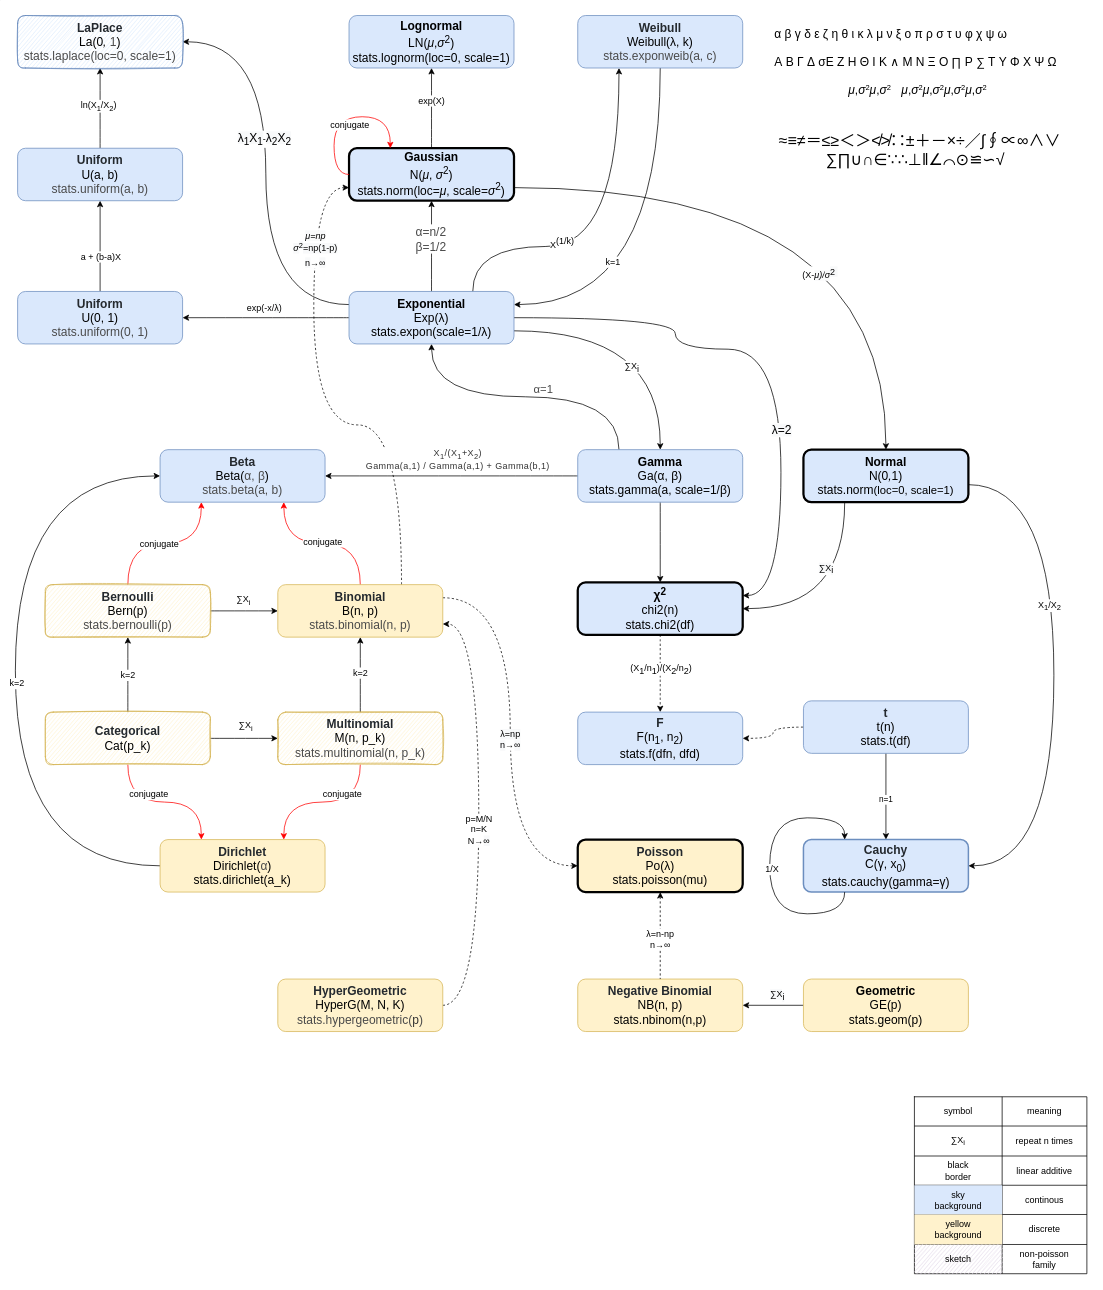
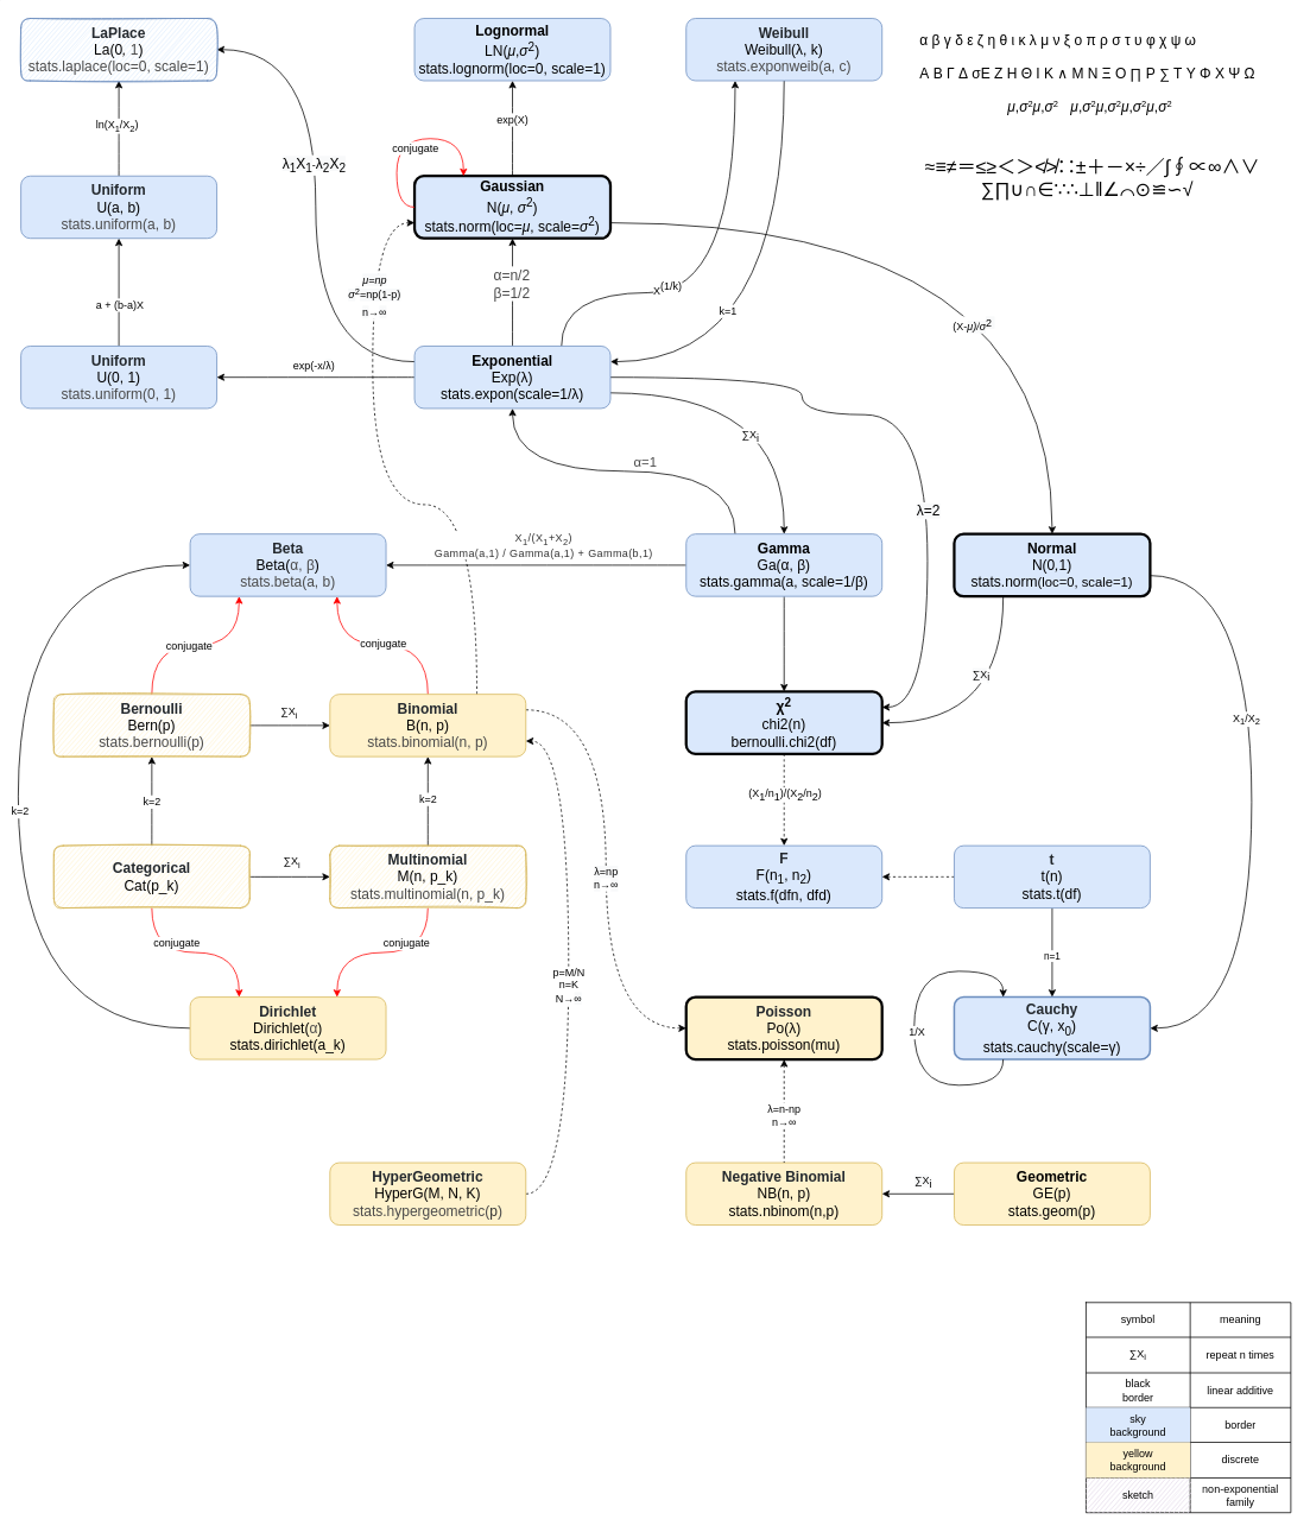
- <mxCell id="54" value="&lt;font style=&quot;font-size: 16px&quot;&gt;&lt;font style=&quot;font-size: 16px&quot;&gt;&lt;b&gt;χ&lt;sup&gt;2&lt;/sup&gt;&lt;/b&gt;&lt;br&gt;chi2(n)&lt;br&gt;&lt;/font&gt;&lt;span class=&quot;sig-prename descclassname&quot; style=&quot;box-sizing: border-box&quot;&gt;&lt;font style=&quot;font-size: 16px&quot;&gt;stats.chi2(df&lt;/font&gt;)&lt;/span&gt;&lt;/font&gt;" style="rounded=1;whiteSpace=wrap;html=1;fontFamily=Helvetica;align=center;verticalAlign=middle;fillColor=#dae8fc;strokeWidth=3;glass=0;sketch=0;" parent="1" vertex="1"><mxGeometry x="770" y="776" width="220" height="70" as="geometry" /></mxCell>
+ <mxCell id="54" value="&lt;font style=&quot;font-size: 16px&quot;&gt;&lt;font style=&quot;font-size: 16px&quot;&gt;&lt;b&gt;χ&lt;sup&gt;2&lt;/sup&gt;&lt;/b&gt;&lt;br&gt;chi2(n)&lt;br&gt;&lt;/font&gt;&lt;span class=&quot;sig-prename descclassname&quot; style=&quot;box-sizing: border-box&quot;&gt;&lt;font style=&quot;font-size: 16px&quot;&gt;bernoulli.chi2(df&lt;/font&gt;)&lt;/span&gt;&lt;/font&gt;" style="rounded=1;whiteSpace=wrap;html=1;fontFamily=Helvetica;align=center;verticalAlign=middle;fillColor=#dae8fc;strokeWidth=3;glass=0;sketch=0;" parent="1" vertex="1"><mxGeometry x="770" y="776" width="220" height="70" as="geometry" /></mxCell>
- <mxCell id="100" value="&lt;font style=&quot;font-size: 16px&quot;&gt;&lt;span style=&quot;box-sizing: border-box ; font-weight: 600 ; color: rgb(36 , 41 , 46)&quot;&gt;t&lt;/span&gt;&lt;br&gt;t(n)&lt;br&gt;&lt;span class=&quot;sig-prename descclassname&quot; style=&quot;box-sizing: border-box&quot;&gt;stats.t&lt;/span&gt;&lt;span class=&quot;sig-name descname&quot; style=&quot;box-sizing: border-box&quot;&gt;(df)&lt;/span&gt;&lt;/font&gt;" style="rounded=1;whiteSpace=wrap;html=1;fontFamily=Helvetica;align=center;verticalAlign=middle;fillColor=#dae8fc;strokeColor=#6c8ebf;glass=0;sketch=0;" parent="1" vertex="1"><mxGeometry x="1071" y="934" width="220" height="70" as="geometry" /></mxCell>
+ <mxCell id="100" value="&lt;font style=&quot;font-size: 16px&quot;&gt;&lt;span style=&quot;box-sizing: border-box ; font-weight: 600 ; color: rgb(36 , 41 , 46)&quot;&gt;t&lt;/span&gt;&lt;br&gt;t(n)&lt;br&gt;&lt;span class=&quot;sig-prename descclassname&quot; style=&quot;box-sizing: border-box&quot;&gt;stats.t&lt;/span&gt;&lt;span class=&quot;sig-name descname&quot; style=&quot;box-sizing: border-box&quot;&gt;(df)&lt;/span&gt;&lt;/font&gt;" style="rounded=1;whiteSpace=wrap;html=1;fontFamily=Helvetica;align=center;verticalAlign=middle;fillColor=#dae8fc;strokeColor=#6c8ebf;glass=0;sketch=0;" parent="1" vertex="1"><mxGeometry x="1071" y="949" width="220" height="70" as="geometry" /></mxCell>
- <mxCell id="101" value="&lt;font style=&quot;font-size: 16px&quot;&gt;&lt;font color=&quot;#24292e&quot; style=&quot;font-size: 16px&quot;&gt;&lt;b&gt;Cauchy&lt;/b&gt;&lt;br&gt;&lt;/font&gt;C(&lt;span style=&quot;text-align: justify&quot;&gt;γ&lt;/span&gt;&lt;span style=&quot;text-align: justify&quot;&gt;, x&lt;sub&gt;0&lt;/sub&gt;&lt;/span&gt;)&lt;br&gt;&lt;/font&gt;&lt;div style=&quot;font-size: 16px&quot;&gt;&lt;font style=&quot;font-size: 16px&quot;&gt;&lt;span class=&quot;sig-prename descclassname&quot; style=&quot;box-sizing: border-box&quot;&gt;stats.cauchy&lt;/span&gt;&lt;span class=&quot;sig-name descname&quot; style=&quot;box-sizing: border-box&quot;&gt;(gamma=&lt;span style=&quot;text-align: justify&quot;&gt;γ&lt;/span&gt;)&lt;/span&gt;&lt;/font&gt;&lt;/div&gt;" style="rounded=1;whiteSpace=wrap;html=1;fontFamily=Helvetica;align=center;verticalAlign=middle;fillColor=#dae8fc;strokeWidth=2;glass=0;sketch=0;strokeColor=#6c8ebf;" parent="1" vertex="1"><mxGeometry x="1071" y="1119" width="220" height="70" as="geometry" /></mxCell>
+ <mxCell id="101" value="&lt;font style=&quot;font-size: 16px&quot;&gt;&lt;font color=&quot;#24292e&quot; style=&quot;font-size: 16px&quot;&gt;&lt;b&gt;Cauchy&lt;/b&gt;&lt;br&gt;&lt;/font&gt;C(&lt;span style=&quot;text-align: justify&quot;&gt;γ&lt;/span&gt;&lt;span style=&quot;text-align: justify&quot;&gt;, x&lt;sub&gt;0&lt;/sub&gt;&lt;/span&gt;)&lt;br&gt;&lt;/font&gt;&lt;div style=&quot;font-size: 16px&quot;&gt;&lt;font style=&quot;font-size: 16px&quot;&gt;&lt;span class=&quot;sig-prename descclassname&quot; style=&quot;box-sizing: border-box&quot;&gt;stats.cauchy&lt;/span&gt;&lt;span class=&quot;sig-name descname&quot; style=&quot;box-sizing: border-box&quot;&gt;(scale=&lt;span style=&quot;text-align: justify&quot;&gt;γ&lt;/span&gt;)&lt;/span&gt;&lt;/font&gt;&lt;/div&gt;" style="rounded=1;whiteSpace=wrap;html=1;fontFamily=Helvetica;align=center;verticalAlign=middle;fillColor=#dae8fc;strokeWidth=2;glass=0;sketch=0;strokeColor=#6c8ebf;" parent="1" vertex="1"><mxGeometry x="1071" y="1119" width="220" height="70" as="geometry" /></mxCell>
- <mxCell id="86" value="continous" style="shape=partialRectangle;html=1;whiteSpace=wrap;connectable=0;overflow=hidden;fillColor=none;top=0;left=0;bottom=0;right=0;fontFamily=Helvetica;" vertex="1" parent="84"><mxGeometry x="117" width="113" height="39" as="geometry" /></mxCell>
+ <mxCell id="86" value="border" style="shape=partialRectangle;html=1;whiteSpace=wrap;connectable=0;overflow=hidden;fillColor=none;top=0;left=0;bottom=0;right=0;fontFamily=Helvetica;" vertex="1" parent="84"><mxGeometry x="117" width="113" height="39" as="geometry" /></mxCell>
- <mxCell id="92" value="non-poisson&lt;br&gt;family" style="shape=partialRectangle;html=1;whiteSpace=wrap;connectable=0;overflow=hidden;fillColor=none;top=0;left=0;bottom=0;right=0;fontFamily=Helvetica;" parent="90" vertex="1"><mxGeometry x="117" width="113" height="39" as="geometry" /></mxCell>
+ <mxCell id="92" value="non-exponential&lt;br&gt;family" style="shape=partialRectangle;html=1;whiteSpace=wrap;connectable=0;overflow=hidden;fillColor=none;top=0;left=0;bottom=0;right=0;fontFamily=Helvetica;" parent="90" vertex="1"><mxGeometry x="117" width="113" height="39" as="geometry" /></mxCell>
